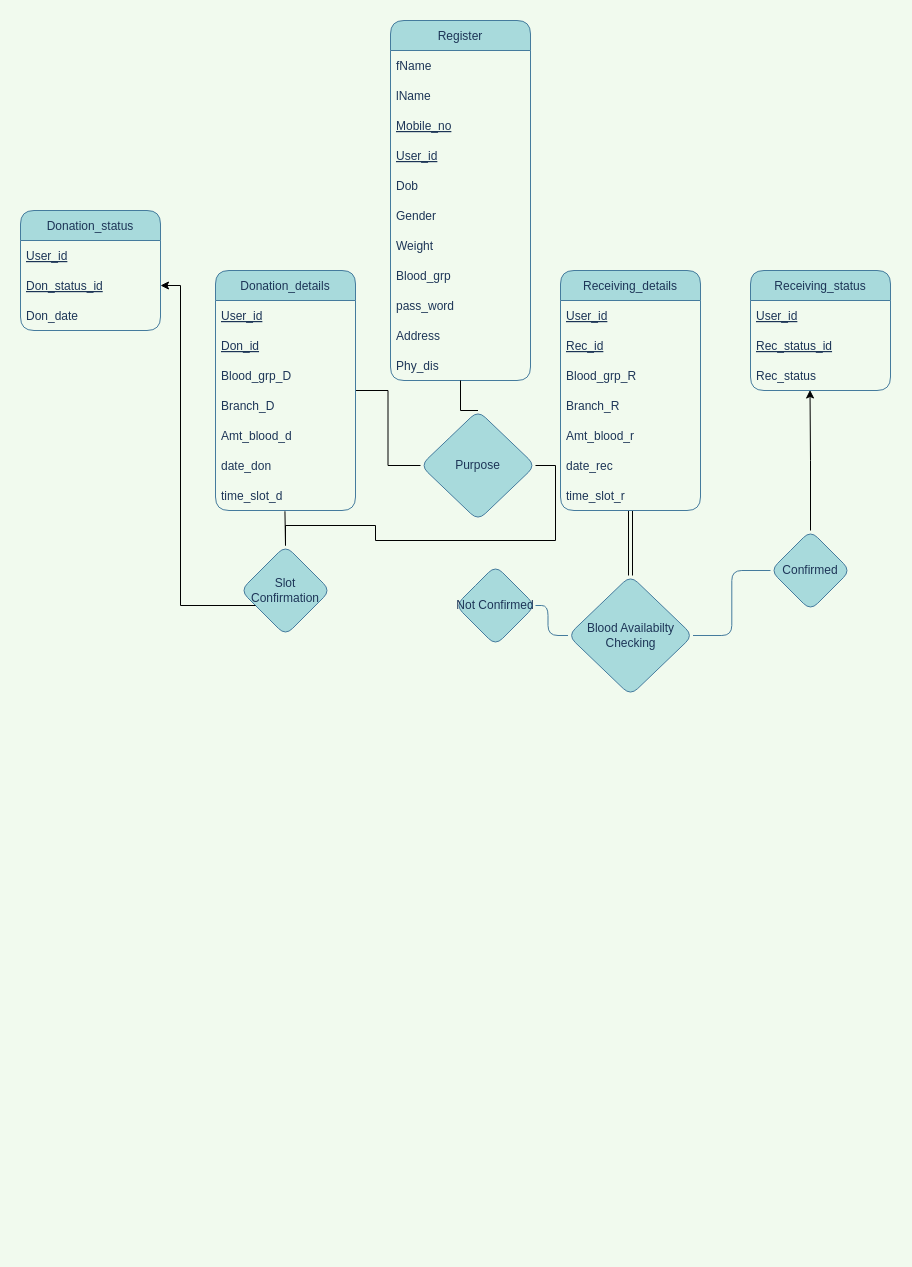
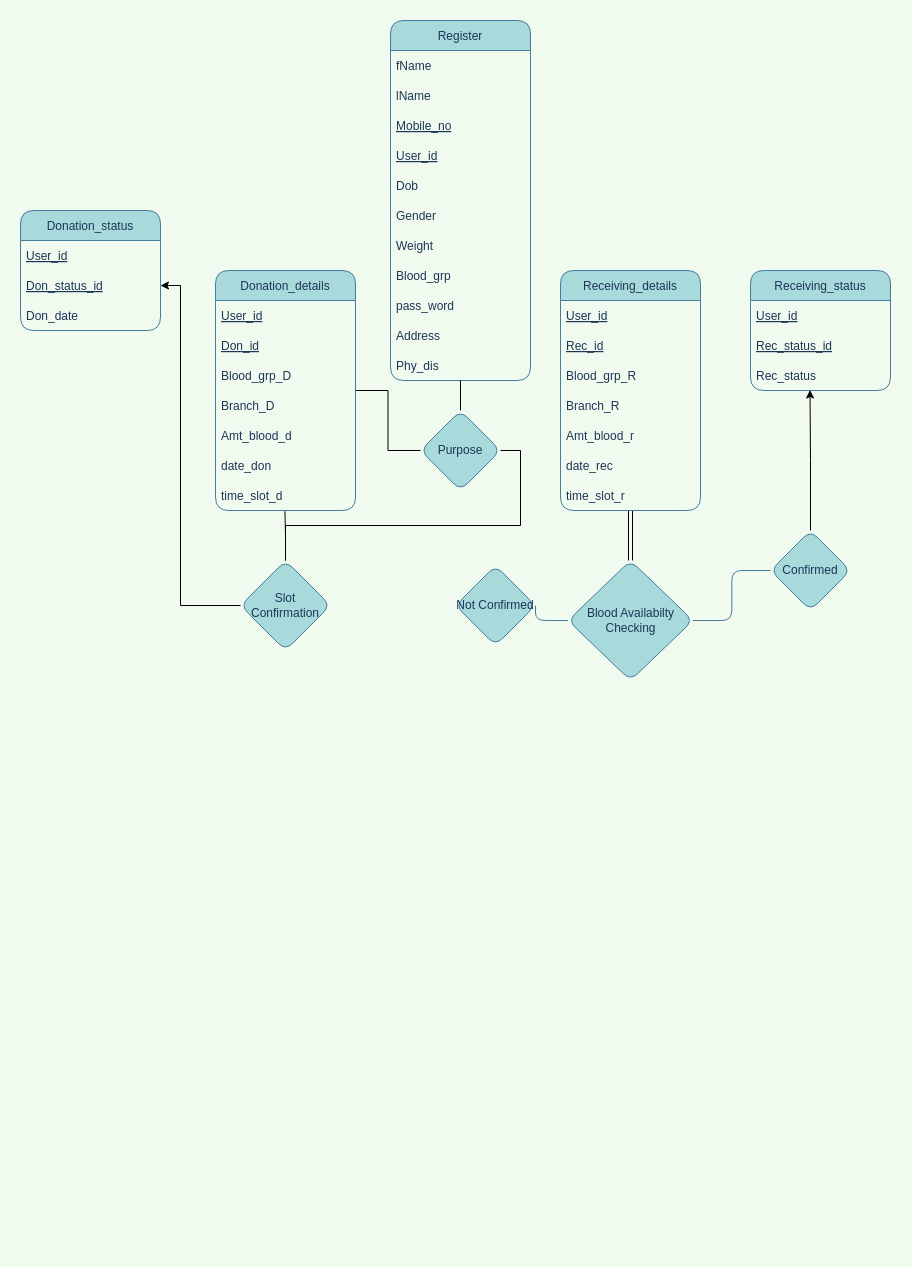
- <mxCell id="17" value="Purpose" style="rhombus;whiteSpace=wrap;html=1;rounded=1;sketch=0;fillColor=#A8DADC;strokeColor=#457B9D;fontColor=#1D3557;" parent="1" vertex="1"><mxGeometry x="420" y="410" width="115" height="110" as="geometry" /></mxCell>
+ <mxCell id="17" value="Purpose" style="rhombus;whiteSpace=wrap;html=1;rounded=1;sketch=0;fillColor=#A8DADC;strokeColor=#457B9D;fontColor=#1D3557;" parent="1" vertex="1"><mxGeometry x="420" y="410" width="80" height="80" as="geometry" /></mxCell>
- <mxCell id="44" value="Slot Confirmation" style="rhombus;whiteSpace=wrap;html=1;rounded=1;sketch=0;fillColor=#A8DADC;strokeColor=#457B9D;fontColor=#1D3557;" parent="1" vertex="1"><mxGeometry x="240" y="545" width="90" height="90" as="geometry" /></mxCell>
+ <mxCell id="44" value="Slot Confirmation" style="rhombus;whiteSpace=wrap;html=1;rounded=1;sketch=0;fillColor=#A8DADC;strokeColor=#457B9D;fontColor=#1D3557;" parent="1" vertex="1"><mxGeometry x="240" y="560" width="90" height="90" as="geometry" /></mxCell>
- <mxCell id="22" value="Blood Availabilty Checking" style="rhombus;whiteSpace=wrap;html=1;rounded=1;sketch=0;fillColor=#A8DADC;strokeColor=#457B9D;fontColor=#1D3557;" parent="1" vertex="1"><mxGeometry x="567.5" y="575" width="125" height="120" as="geometry" /></mxCell>
+ <mxCell id="22" value="Blood Availabilty Checking" style="rhombus;whiteSpace=wrap;html=1;rounded=1;sketch=0;fillColor=#A8DADC;strokeColor=#457B9D;fontColor=#1D3557;" parent="1" vertex="1"><mxGeometry x="567.5" y="560" width="125" height="120" as="geometry" /></mxCell>
